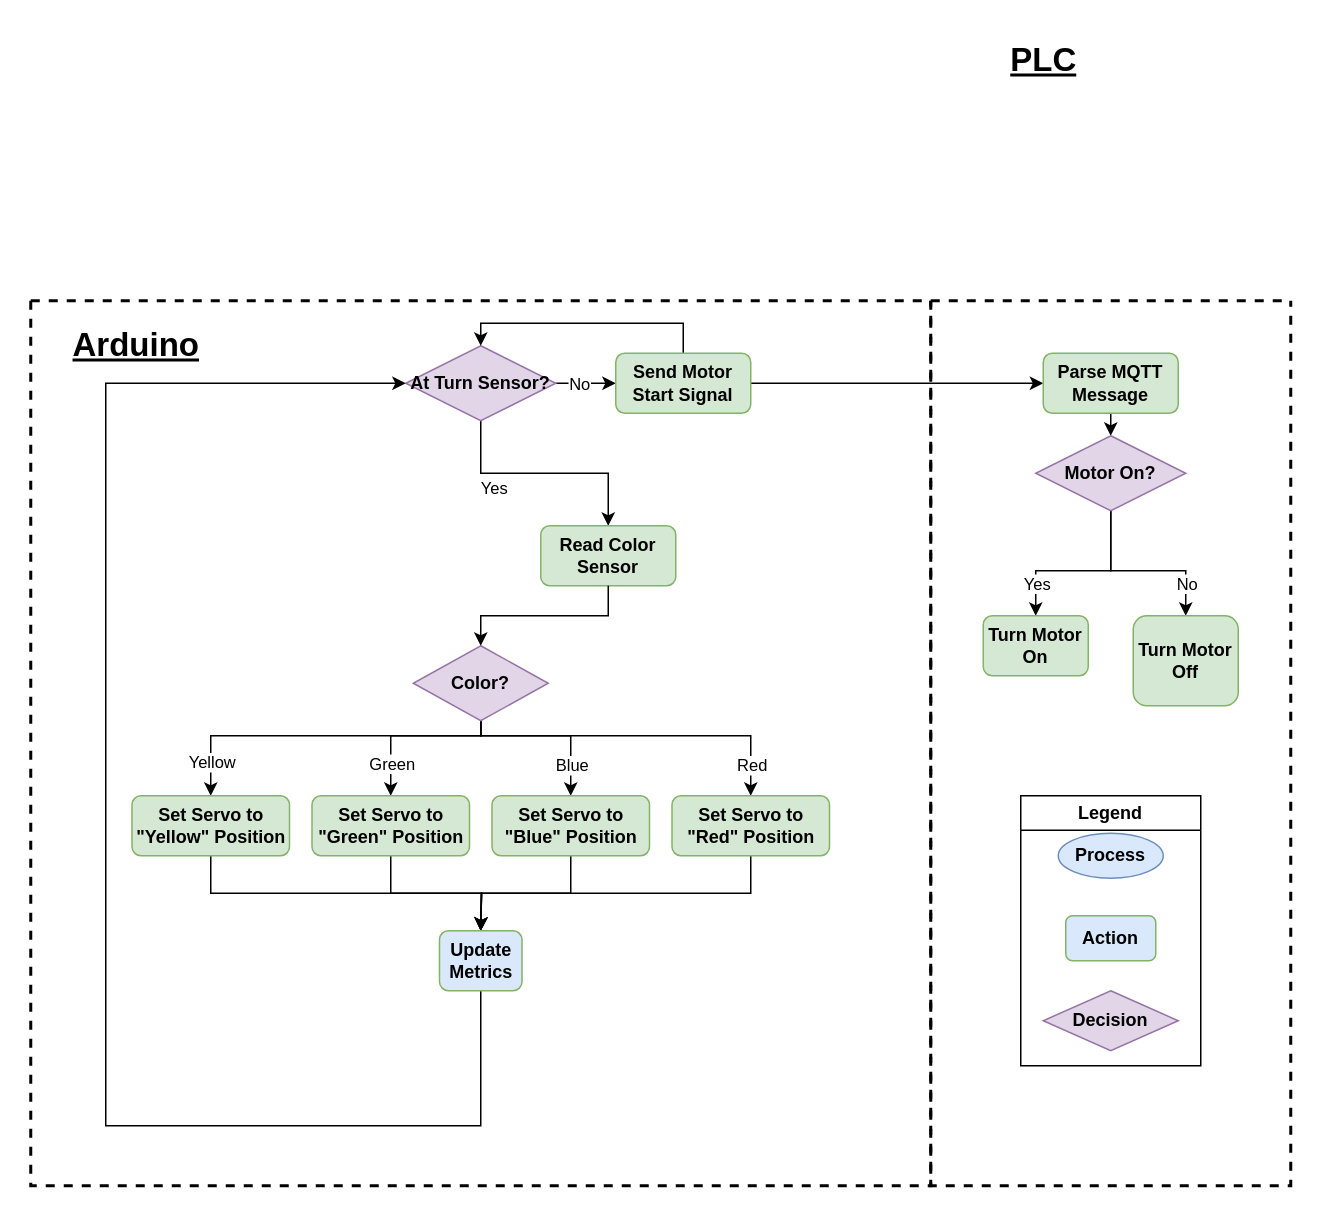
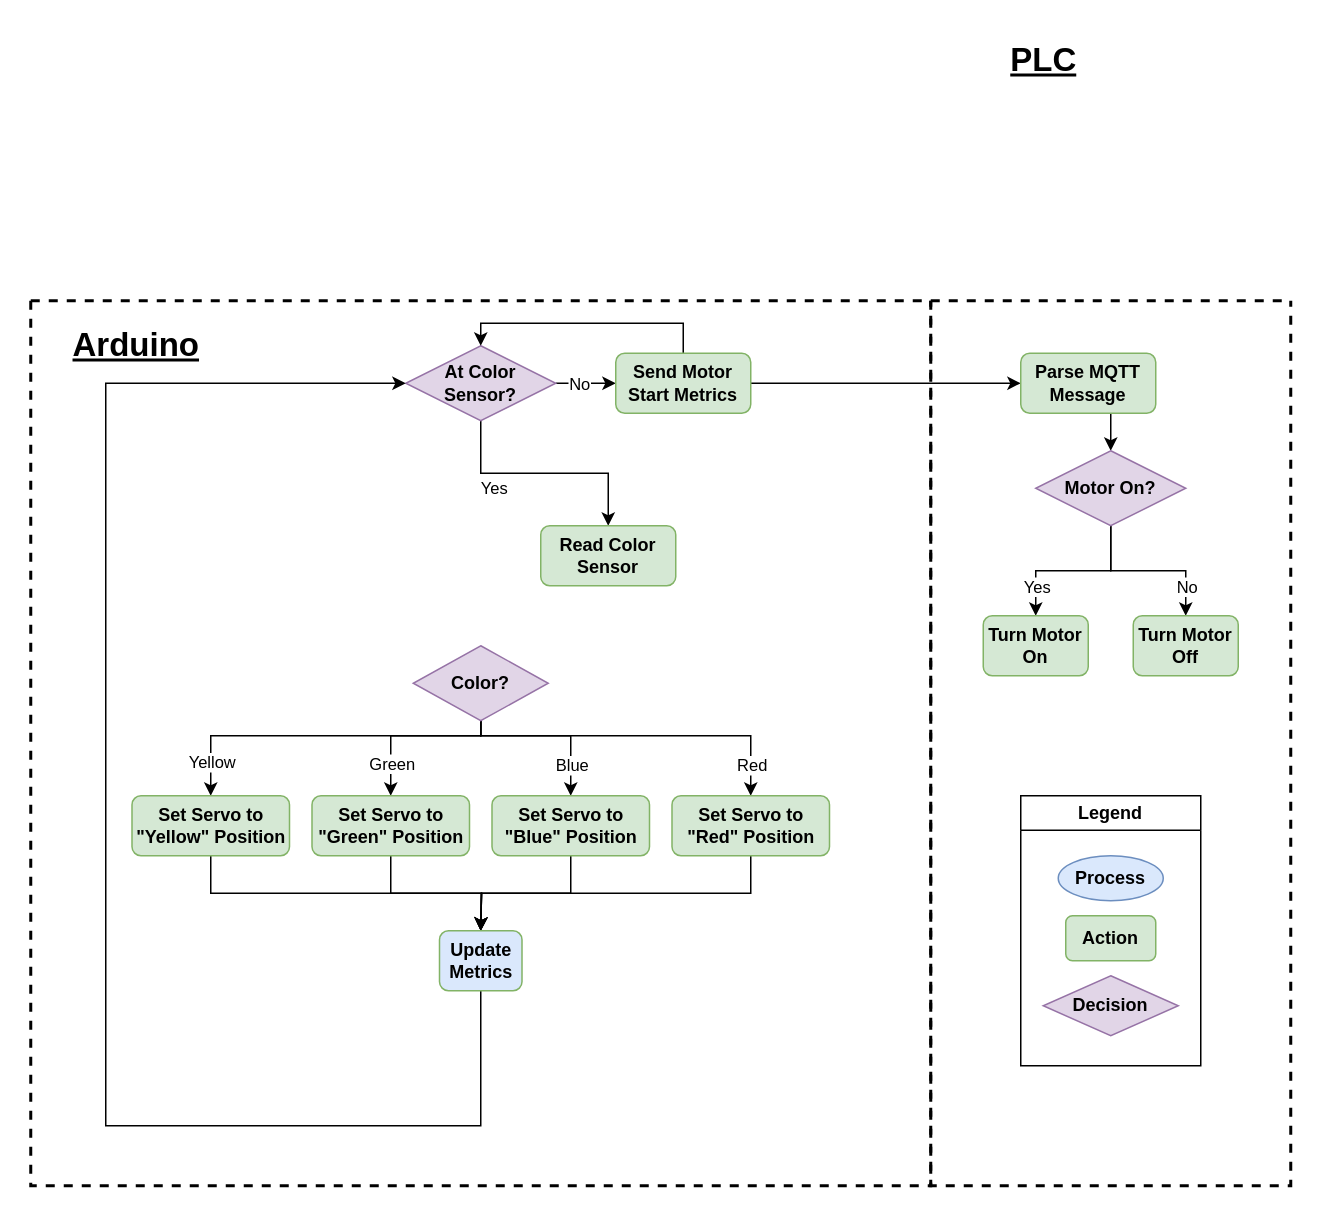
- <mxCell id="6" value="At Turn Sensor?" style="rhombus;whiteSpace=wrap;html=1;fontStyle=1;fillColor=#e1d5e7;strokeColor=#9673a6;" vertex="1" parent="1"><mxGeometry x="270" y="230" width="100" height="50" as="geometry" /></mxCell>
+ <mxCell id="6" value="At Color Sensor?" style="rhombus;whiteSpace=wrap;html=1;fontStyle=1;fillColor=#e1d5e7;strokeColor=#9673a6;" vertex="1" parent="1"><mxGeometry x="270" y="230" width="100" height="50" as="geometry" /></mxCell>
- <mxCell id="9" value="Send Motor Start Signal" style="rounded=1;whiteSpace=wrap;html=1;fontStyle=1;fillColor=#d5e8d4;strokeColor=#82b366;" vertex="1" parent="1"><mxGeometry x="410" y="235" width="90" height="40" as="geometry" /></mxCell>
+ <mxCell id="9" value="Send Motor Start Metrics" style="rounded=1;whiteSpace=wrap;html=1;fontStyle=1;fillColor=#d5e8d4;strokeColor=#82b366;" vertex="1" parent="1"><mxGeometry x="410" y="235" width="90" height="40" as="geometry" /></mxCell>
- <mxCell id="40" value="Parse MQTT Message" style="rounded=1;whiteSpace=wrap;html=1;fontStyle=1;fillColor=#d5e8d4;strokeColor=#82b366;" vertex="1" parent="1"><mxGeometry x="695" y="235" width="90" height="40" as="geometry" /></mxCell>
+ <mxCell id="40" value="Parse MQTT Message" style="rounded=1;whiteSpace=wrap;html=1;fontStyle=1;fillColor=#d5e8d4;strokeColor=#82b366;" vertex="1" parent="1"><mxGeometry x="680" y="235" width="90" height="40" as="geometry" /></mxCell>
- <mxCell id="45" value="Motor On?" style="rhombus;whiteSpace=wrap;html=1;fontStyle=1;fillColor=#e1d5e7;strokeColor=#9673a6;" vertex="1" parent="1"><mxGeometry x="690" y="290" width="100" height="50" as="geometry" /></mxCell>
+ <mxCell id="45" value="Motor On?" style="rhombus;whiteSpace=wrap;html=1;fontStyle=1;fillColor=#e1d5e7;strokeColor=#9673a6;" vertex="1" parent="1"><mxGeometry x="690" y="300" width="100" height="50" as="geometry" /></mxCell>
- <mxCell id="31" style="edgeStyle=orthogonalEdgeStyle;rounded=0;orthogonalLoop=1;jettySize=auto;html=1;exitX=0.5;exitY=1;exitDx=0;exitDy=0;entryX=0.5;entryY=0;entryDx=0;entryDy=0;" edge="1" parent="27" source="29" target="30"><mxGeometry relative="1" as="geometry" /></mxCell>
- <mxCell id="46" value="Turn Motor Off" style="rounded=1;whiteSpace=wrap;html=1;fontStyle=1;fillColor=#d5e8d4;strokeColor=#82b366;" vertex="1" parent="1"><mxGeometry x="755" y="410" width="70" height="60" as="geometry" /></mxCell>
+ <mxCell id="46" value="Turn Motor Off" style="rounded=1;whiteSpace=wrap;html=1;fontStyle=1;fillColor=#d5e8d4;strokeColor=#82b366;" vertex="1" parent="1"><mxGeometry x="755" y="410" width="70" height="40" as="geometry" /></mxCell>
- <mxCell id="35" value="Process" style="ellipse;whiteSpace=wrap;html=1;fontStyle=1;fillColor=#dae8fc;strokeColor=#6c8ebf;" vertex="1" parent="1"><mxGeometry x="705" y="555" width="70" height="30" as="geometry" /></mxCell>
+ <mxCell id="35" value="Process" style="ellipse;whiteSpace=wrap;html=1;fontStyle=1;fillColor=#dae8fc;strokeColor=#6c8ebf;" vertex="1" parent="1"><mxGeometry x="705" y="570" width="70" height="30" as="geometry" /></mxCell>
- <mxCell id="37" value="Action" style="rounded=1;whiteSpace=wrap;html=1;fontStyle=1;fillColor=#dae8fc;strokeColor=#82b366;" vertex="1" parent="1"><mxGeometry x="710" y="610" width="60" height="30" as="geometry" /></mxCell>
+ <mxCell id="37" value="Action" style="rounded=1;whiteSpace=wrap;html=1;fontStyle=1;fillColor=#d5e8d4;strokeColor=#82b366;" vertex="1" parent="1"><mxGeometry x="710" y="610" width="60" height="30" as="geometry" /></mxCell>
- <mxCell id="36" value="Decision" style="rhombus;whiteSpace=wrap;html=1;fontStyle=1;fillColor=#e1d5e7;strokeColor=#9673a6;" vertex="1" parent="1"><mxGeometry x="695" y="660" width="90" height="40" as="geometry" /></mxCell>
+ <mxCell id="36" value="Decision" style="rhombus;whiteSpace=wrap;html=1;fontStyle=1;fillColor=#e1d5e7;strokeColor=#9673a6;" vertex="1" parent="1"><mxGeometry x="695" y="650" width="90" height="40" as="geometry" /></mxCell>
